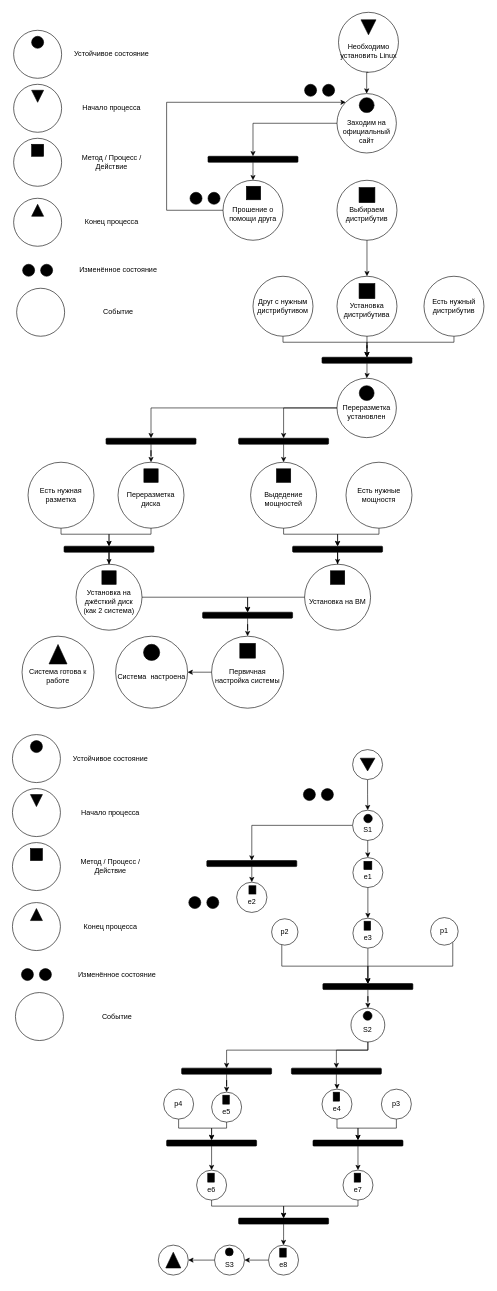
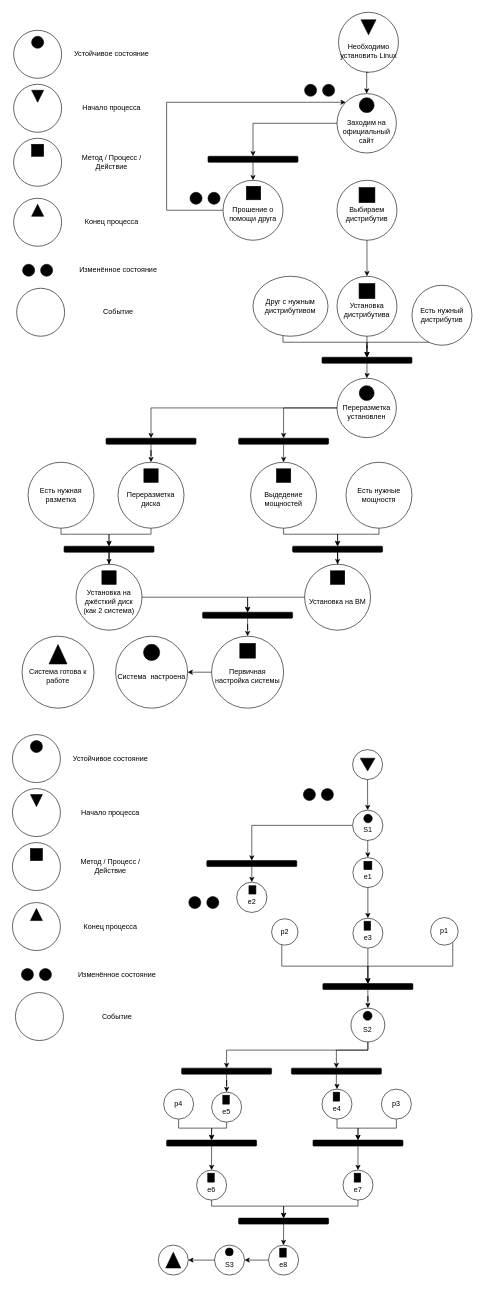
- <mxCell id="47" value="Друг с нужным дистрибутивом" style="ellipse;whiteSpace=wrap;html=1;aspect=fixed;" vertex="1" parent="1"><mxGeometry x="421" y="460" width="100" height="100" as="geometry" /></mxCell>
+ <mxCell id="47" value="Друг с нужным дистрибутивом" style="ellipse;whiteSpace=wrap;html=1;aspect=fixed;" vertex="1" parent="1"><mxGeometry x="421" y="460" width="125" height="100" as="geometry" /></mxCell>
- <mxCell id="24" value="Есть нужный дистрибутив" style="ellipse;whiteSpace=wrap;html=1;aspect=fixed;" vertex="1" parent="1"><mxGeometry x="706" y="460" width="100" height="100" as="geometry" /></mxCell>
+ <mxCell id="24" value="Есть нужный дистрибутив" style="ellipse;whiteSpace=wrap;html=1;aspect=fixed;" vertex="1" parent="1"><mxGeometry x="686" y="475" width="100" height="100" as="geometry" /></mxCell>
